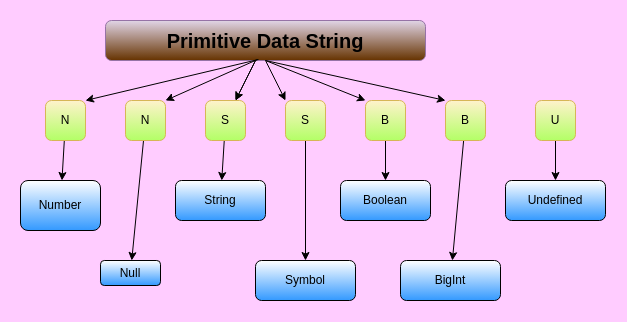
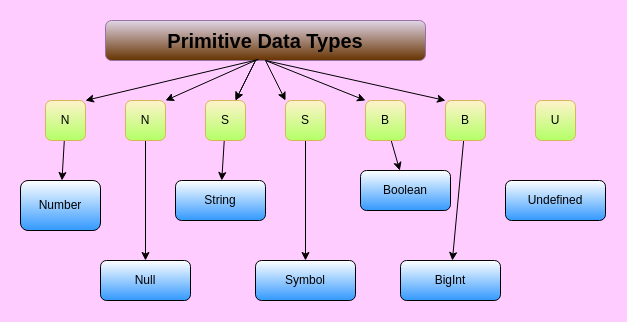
- <mxCell id="4" value="Primitive Data String" style="rounded=1;whiteSpace=wrap;html=1;fontStyle=1;fontSize=20;fillColor=#e1d5e7;strokeColor=#9673a6;gradientColor=#663300;" parent="1" vertex="1"><mxGeometry x="105" y="20" width="320" height="40" as="geometry" /></mxCell>
+ <mxCell id="4" value="Primitive Data Types" style="rounded=1;whiteSpace=wrap;html=1;fontStyle=1;fontSize=20;fillColor=#e1d5e7;strokeColor=#9673a6;gradientColor=#663300;" parent="1" vertex="1"><mxGeometry x="105" y="20" width="320" height="40" as="geometry" /></mxCell>
- <mxCell id="17" value="" style="edgeStyle=none;html=1;rounded=1;" parent="1" source="18" target="25" edge="1"><mxGeometry relative="1" as="geometry" /></mxCell>
- <mxCell id="23" value="Boolean" style="whiteSpace=wrap;html=1;gradientColor=#3399FF;rounded=1;" parent="1" vertex="1"><mxGeometry x="340" y="180" width="90" height="40" as="geometry" /></mxCell>
+ <mxCell id="23" value="Boolean" style="whiteSpace=wrap;html=1;gradientColor=#3399FF;rounded=1;" parent="1" vertex="1"><mxGeometry x="360" y="170" width="90" height="40" as="geometry" /></mxCell>
- <mxCell id="20" value="Null" style="whiteSpace=wrap;html=1;gradientColor=#3399FF;rounded=1;" parent="1" vertex="1"><mxGeometry x="100" y="260" width="60" height="25" as="geometry" /></mxCell>
+ <mxCell id="20" value="Null" style="whiteSpace=wrap;html=1;gradientColor=#3399FF;rounded=1;" parent="1" vertex="1"><mxGeometry x="100" y="260" width="90" height="40" as="geometry" /></mxCell>
